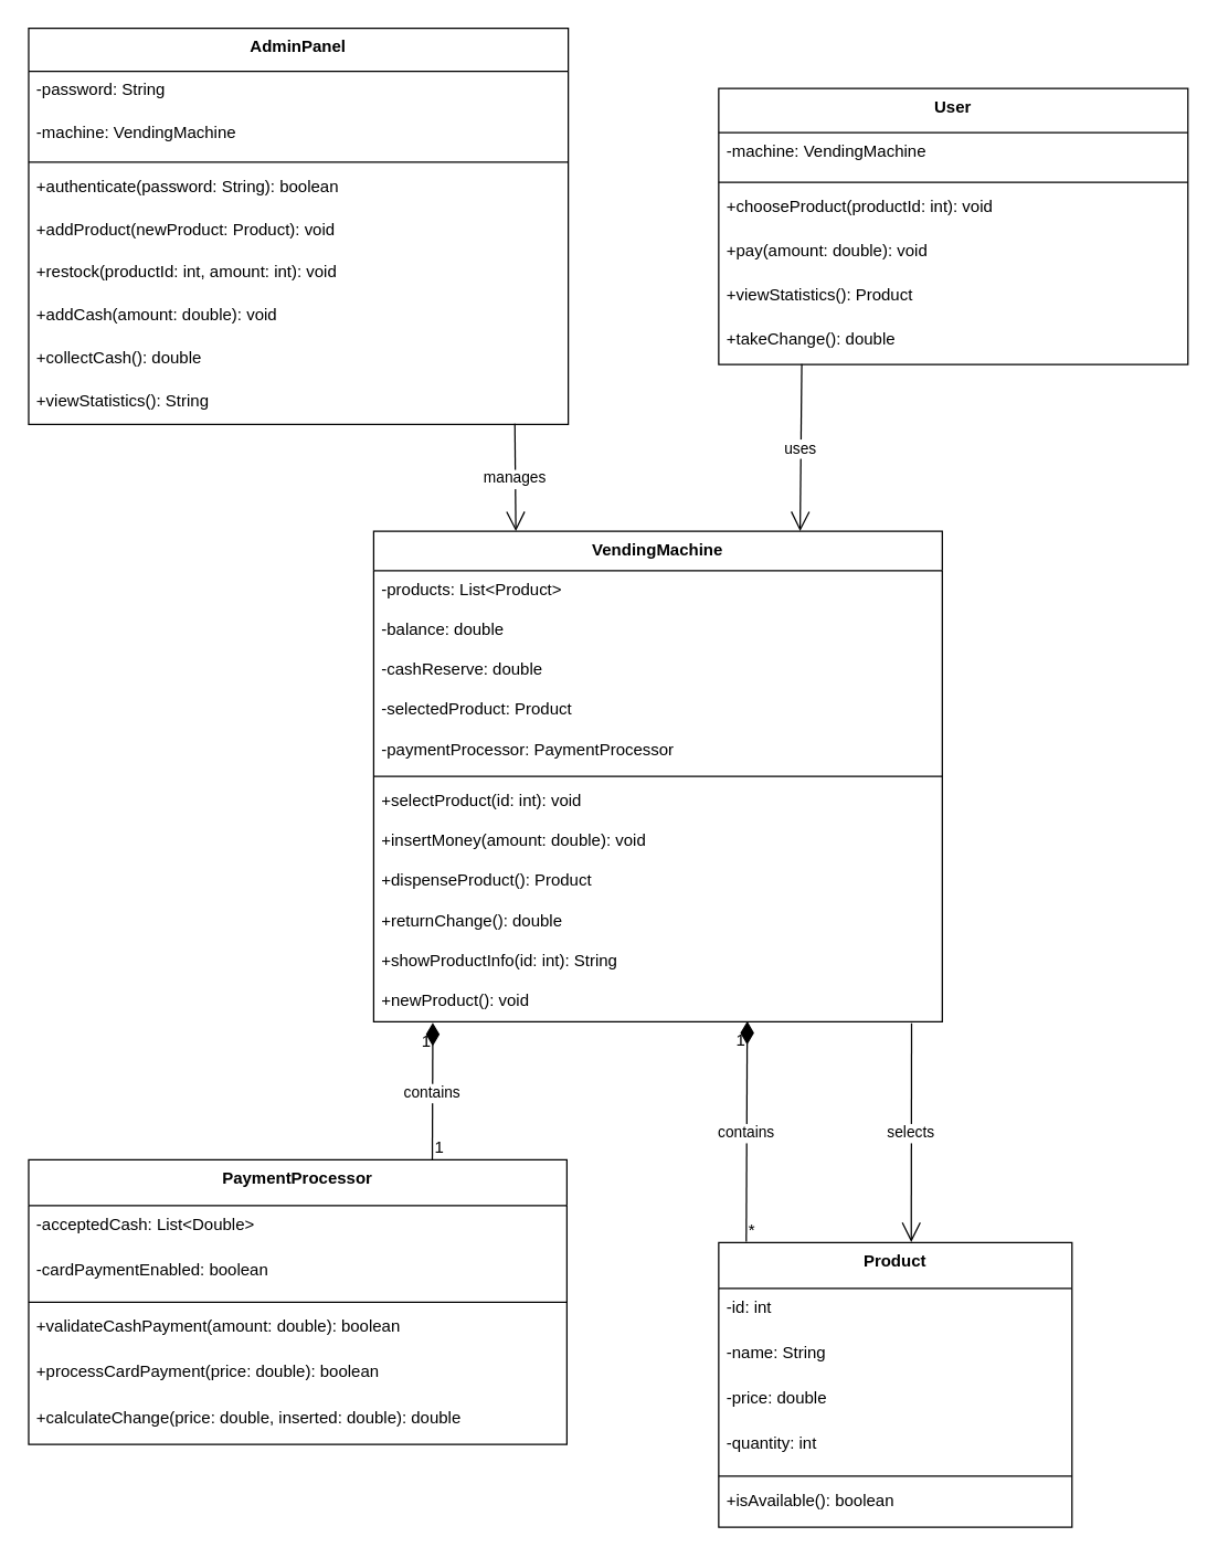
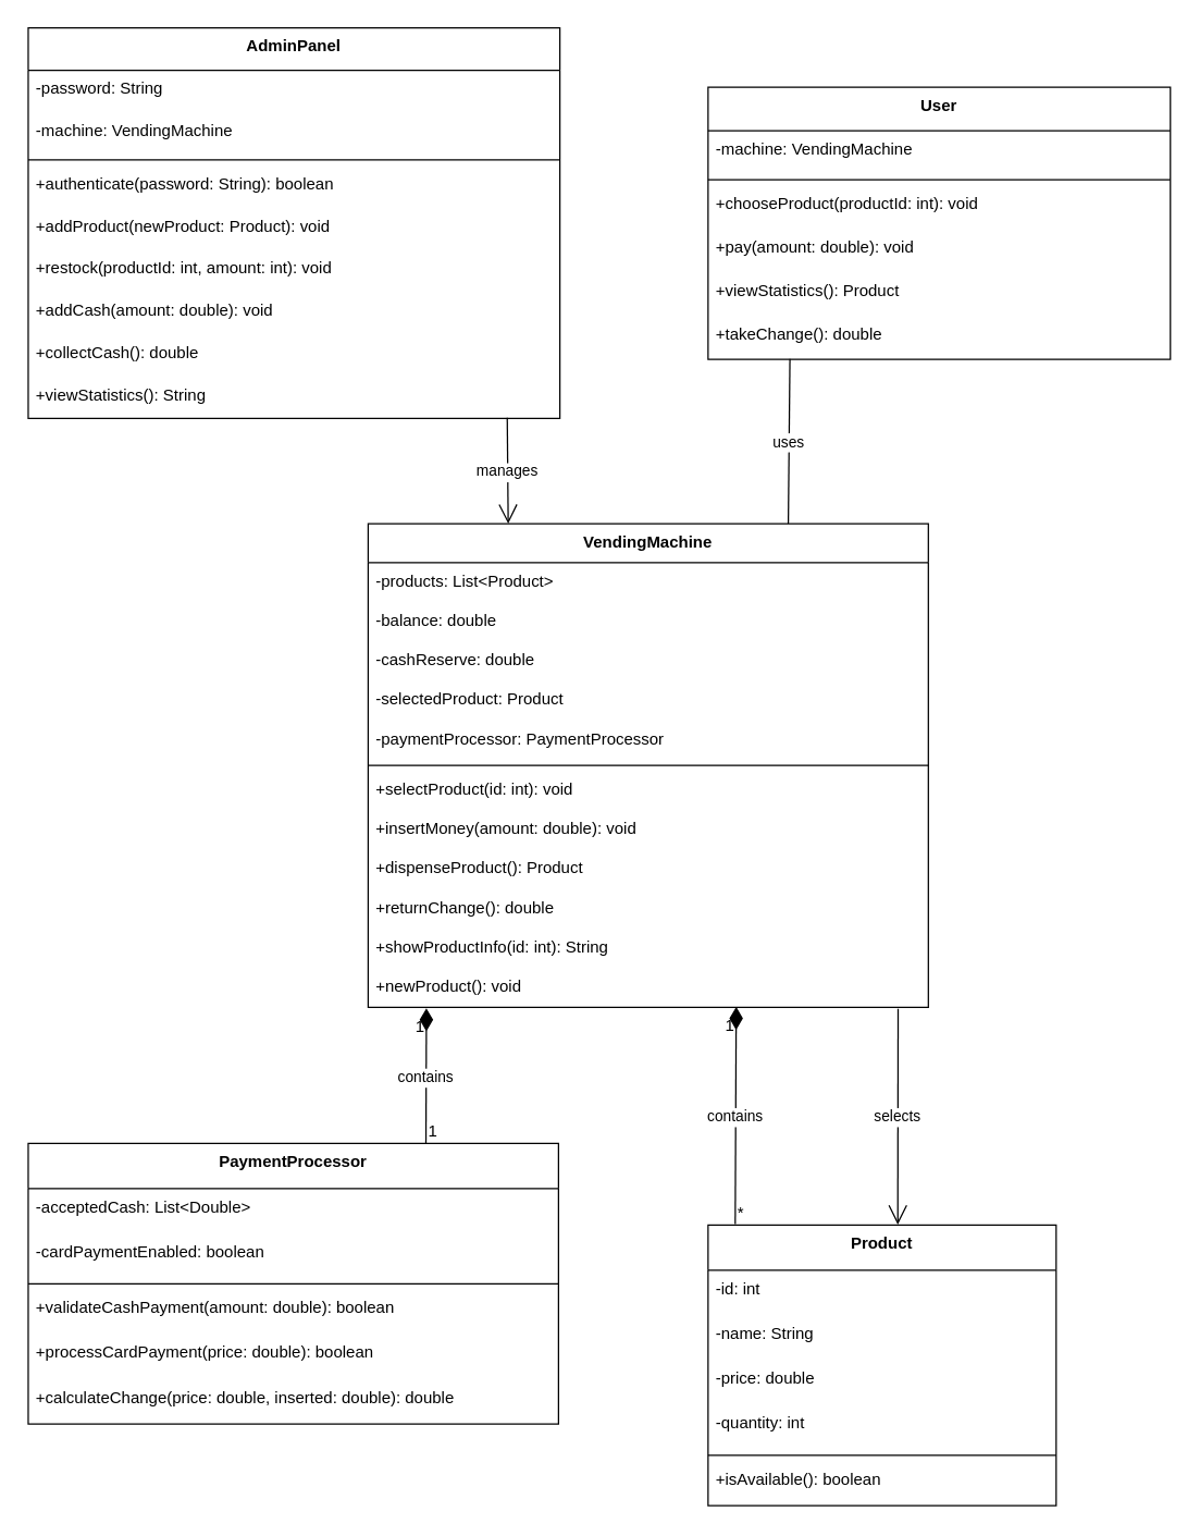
- <mxCell id="54" value="uses" style="startArrow=none;endArrow=open;endSize=12;entryX=0.75;entryY=0;rounded=0;entryDx=0;entryDy=0;exitX=0.177;exitY=0.996;exitDx=0;exitDy=0;exitPerimeter=0;" edge="1" parent="1" source="28" target="2"><mxGeometry relative="1" as="geometry" /></mxCell>
+ <mxCell id="54" value="uses" style="startArrow=none;endArrow=none;endSize=12;entryX=0.75;entryY=0;rounded=0;entryDx=0;entryDy=0;exitX=0.177;exitY=0.996;exitDx=0;exitDy=0;exitPerimeter=0;" edge="1" parent="1" source="28" target="2"><mxGeometry relative="1" as="geometry" /></mxCell>
